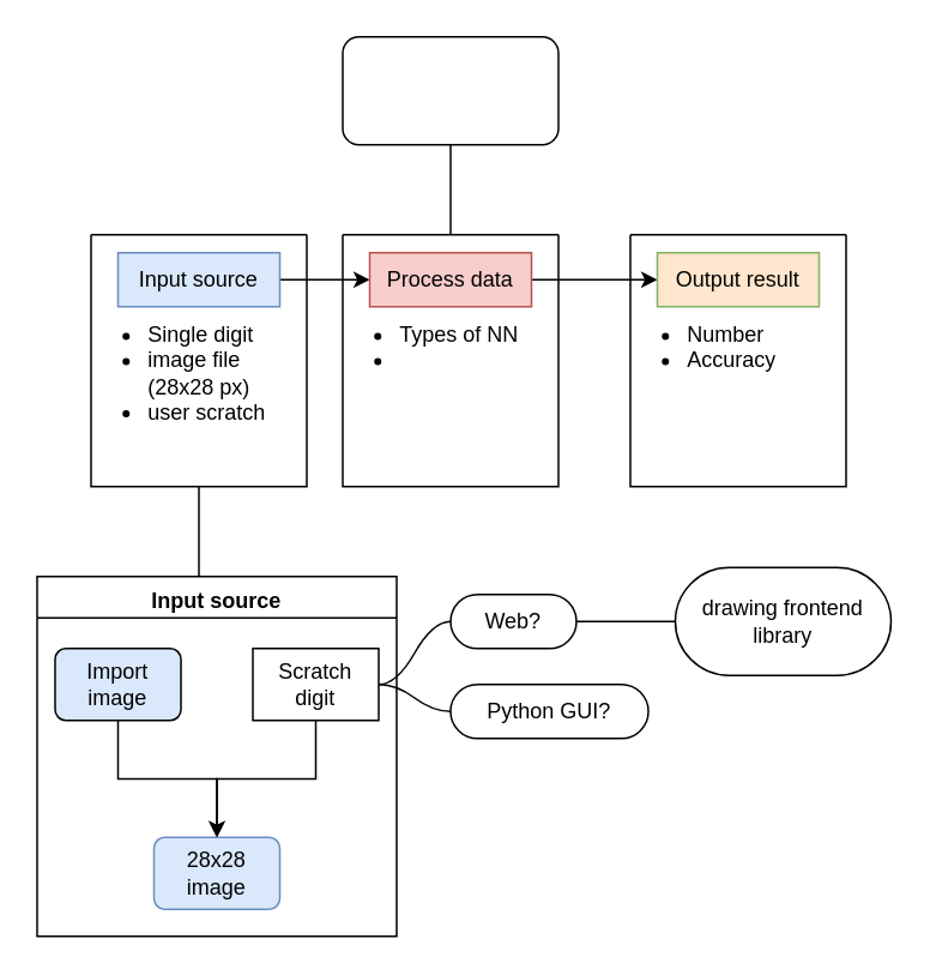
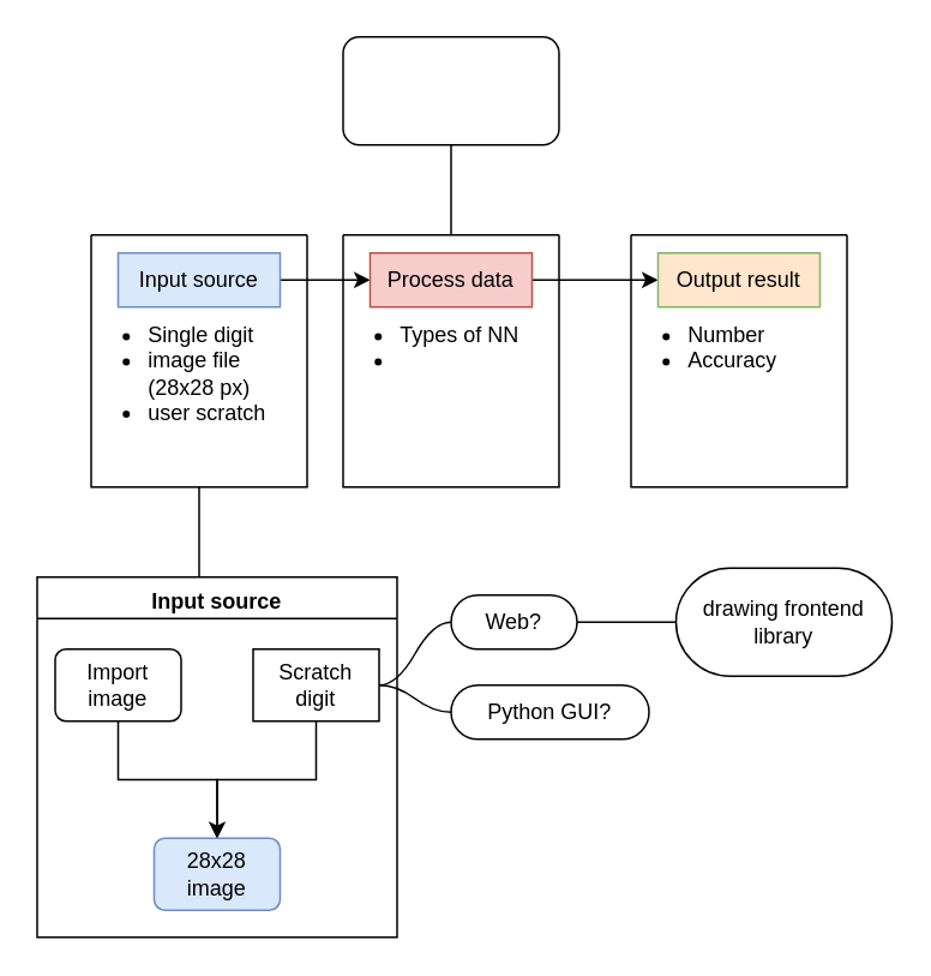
- <mxCell id="16" value="Import image" style="rounded=1;whiteSpace=wrap;html=1;verticalAlign=middle;fillColor=#dae8fc;" vertex="1" parent="14"><mxGeometry x="10" y="40" width="70" height="40" as="geometry" /></mxCell>
+ <mxCell id="16" value="Import image" style="rounded=1;whiteSpace=wrap;html=1;verticalAlign=middle;" vertex="1" parent="14"><mxGeometry x="10" y="40" width="70" height="40" as="geometry" /></mxCell>
